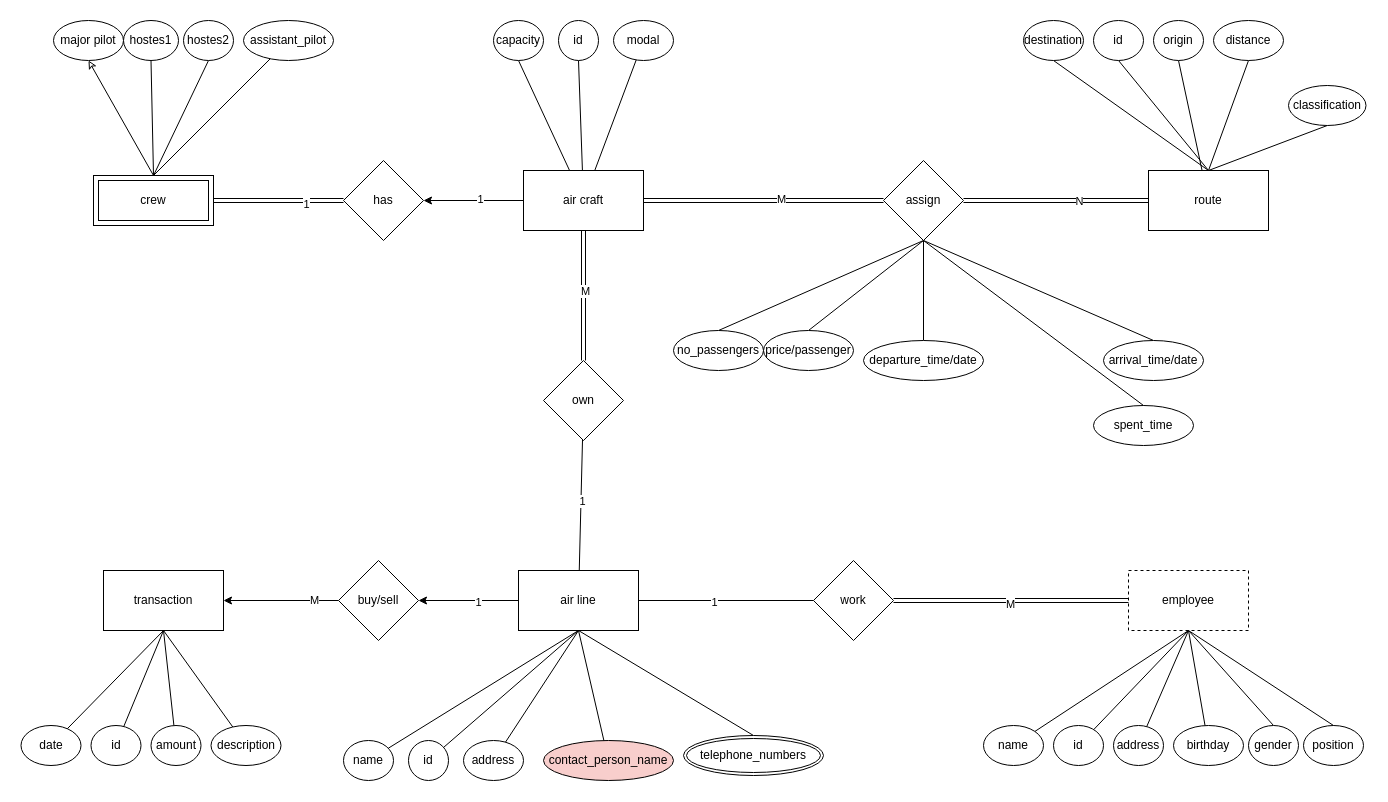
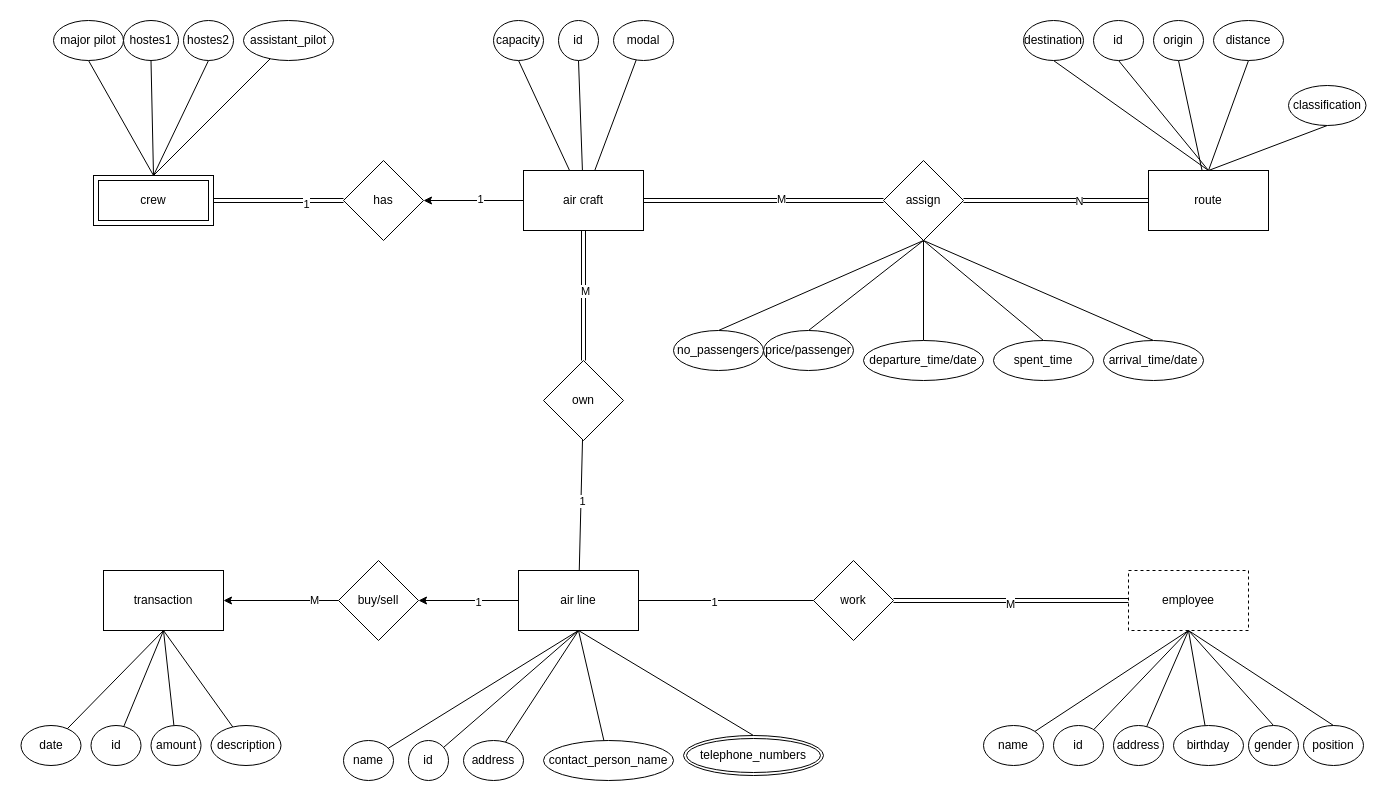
- <mxCell id="65" style="rounded=0;orthogonalLoop=1;jettySize=auto;html=1;entryX=0.5;entryY=1;entryDx=0;entryDy=0;endArrow=classic;endFill=0;exitX=0.5;exitY=0;exitDx=0;exitDy=0;" edge="1" source="96" target="66" parent="1"><mxGeometry relative="1" as="geometry"><mxPoint x="146.929" y="170" as="sourcePoint" /></mxGeometry></mxCell>
+ <mxCell id="65" style="rounded=0;orthogonalLoop=1;jettySize=auto;html=1;entryX=0.5;entryY=1;entryDx=0;entryDy=0;endArrow=none;endFill=0;exitX=0.5;exitY=0;exitDx=0;exitDy=0;" edge="1" source="96" target="66" parent="1"><mxGeometry relative="1" as="geometry"><mxPoint x="146.929" y="170" as="sourcePoint" /></mxGeometry></mxCell>
- <mxCell id="88" value="spent_time" style="ellipse;whiteSpace=wrap;html=1;rounded=0;" vertex="1" parent="1"><mxGeometry x="1093" y="405" width="100" height="40" as="geometry" /></mxCell>
+ <mxCell id="88" value="spent_time" style="ellipse;whiteSpace=wrap;html=1;rounded=0;" vertex="1" parent="1"><mxGeometry x="993" y="340" width="100" height="40" as="geometry" /></mxCell>
- <mxCell id="16" value="contact_person_name" style="ellipse;whiteSpace=wrap;html=1;rounded=0;fillColor=#f8cecc;" vertex="1" parent="1"><mxGeometry x="543" y="740" width="130" height="40" as="geometry" /></mxCell>
+ <mxCell id="16" value="contact_person_name" style="ellipse;whiteSpace=wrap;html=1;rounded=0;" vertex="1" parent="1"><mxGeometry x="543" y="740" width="130" height="40" as="geometry" /></mxCell>
